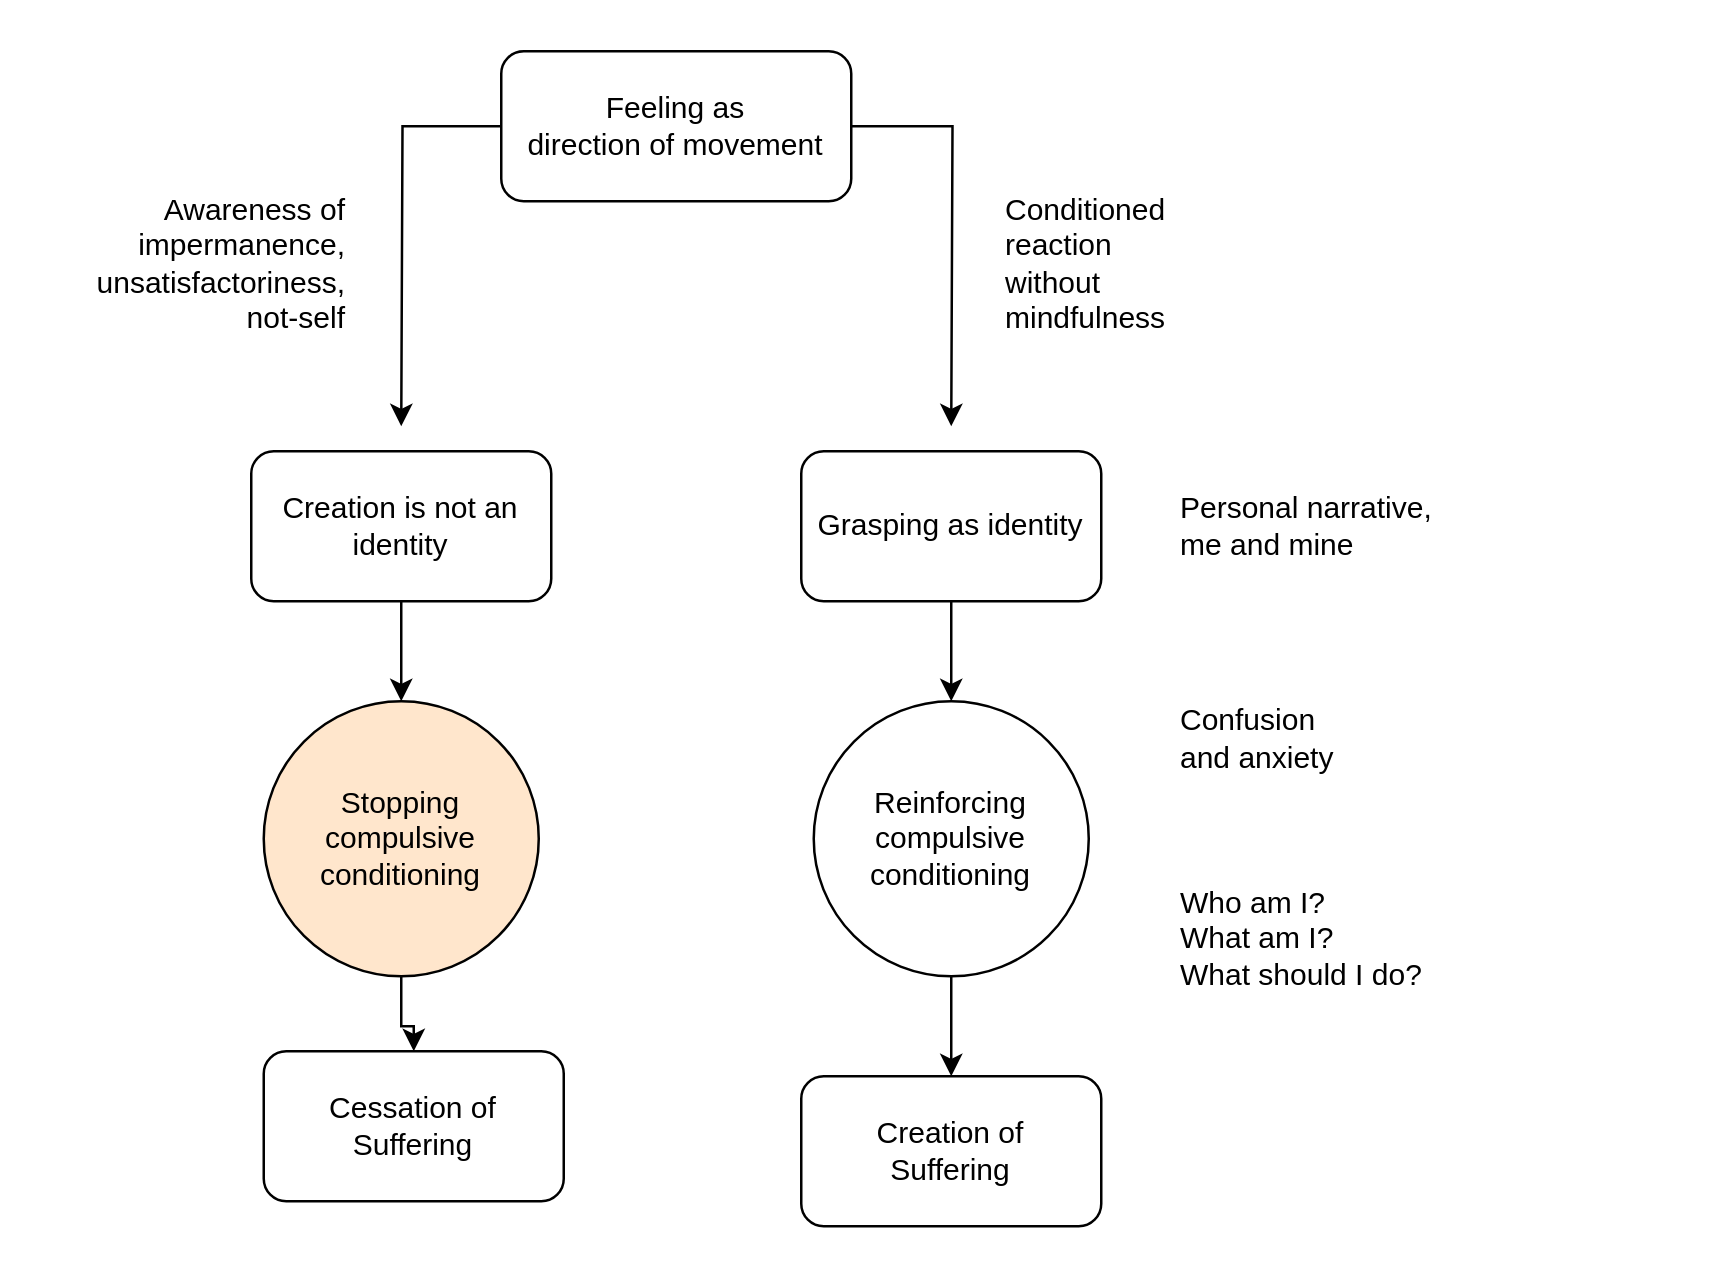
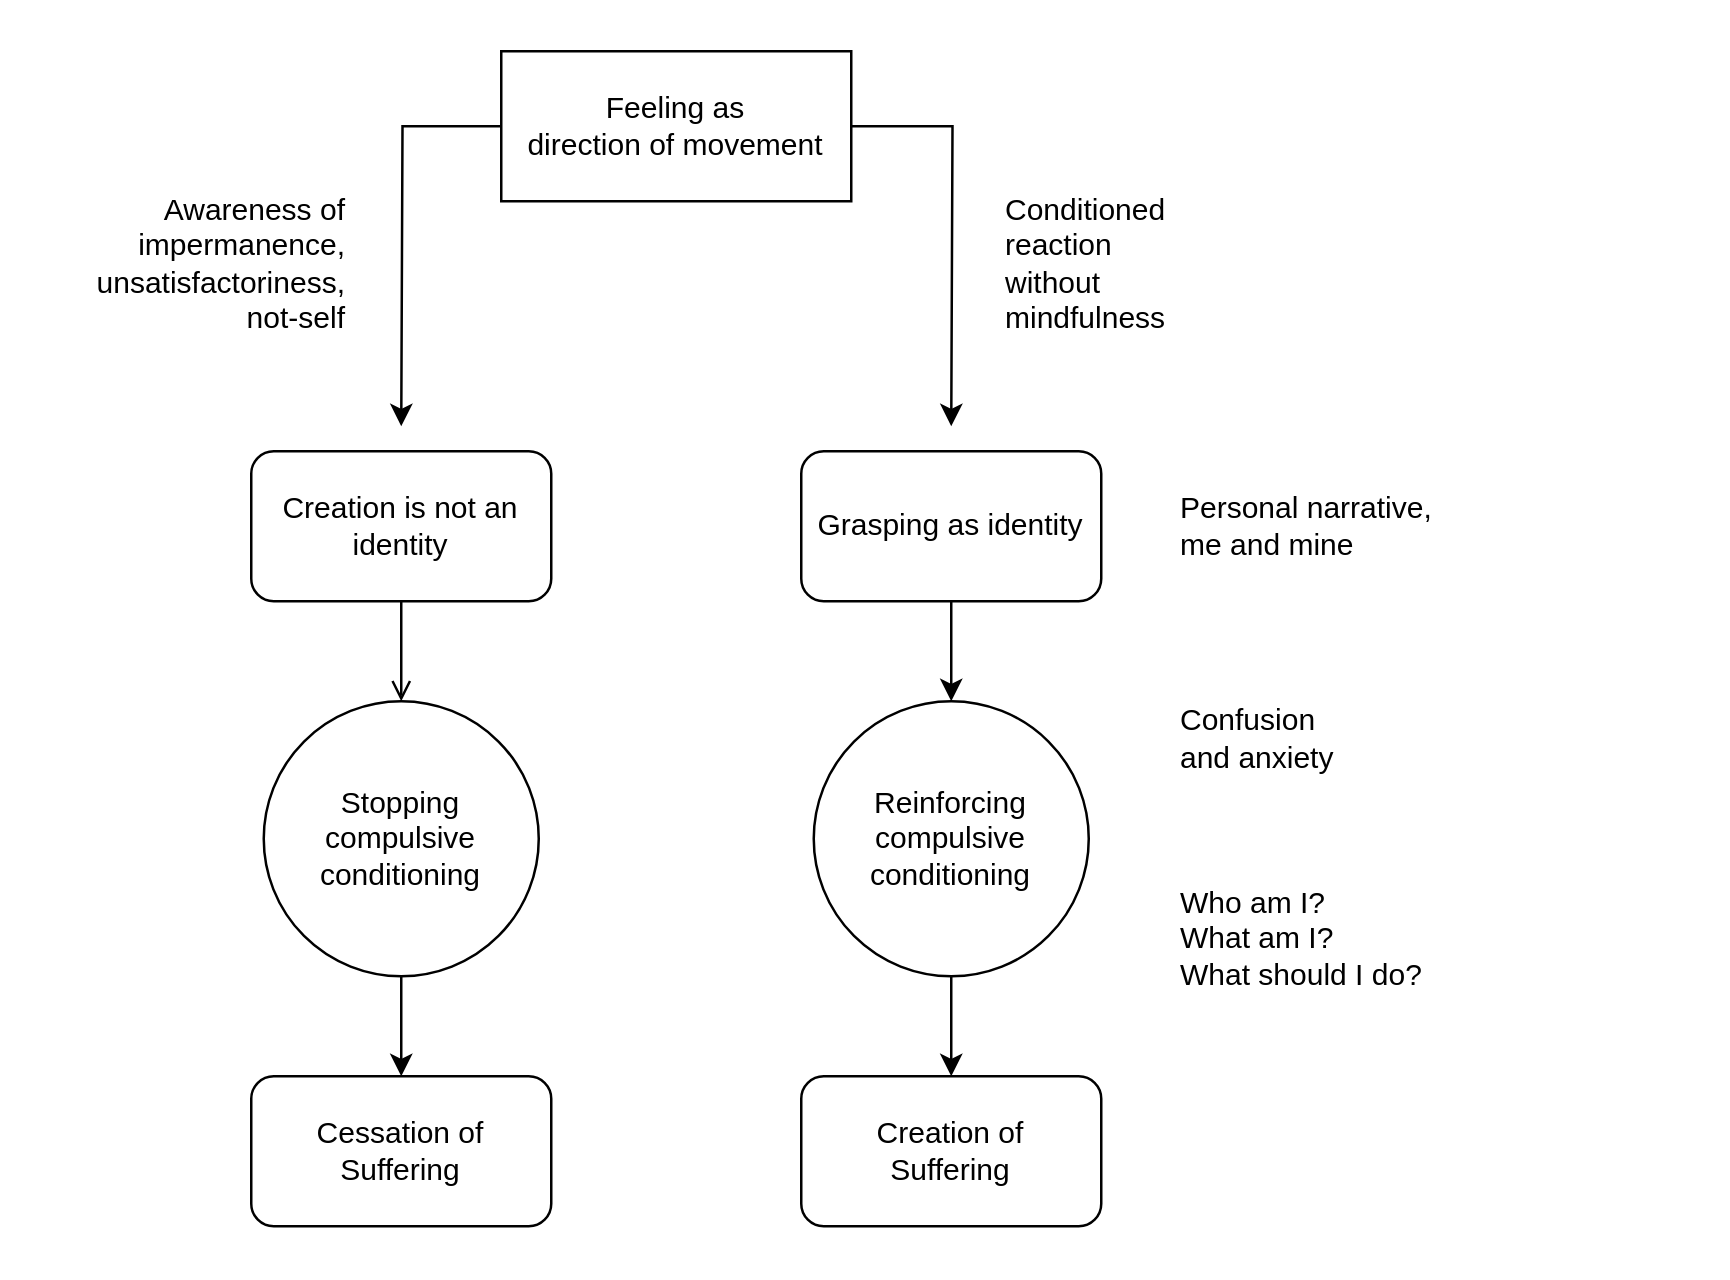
- <mxCell id="4" value="Feeling as&lt;br&gt;direction of movement" style="rounded=1;whiteSpace=wrap;html=1;" parent="1" vertex="1"><mxGeometry x="200" y="20" width="140" height="60" as="geometry" /></mxCell>
+ <mxCell id="4" value="Feeling as&lt;br&gt;direction of movement" style="whiteSpace=wrap;html=1;rounded=0;" parent="1" vertex="1"><mxGeometry x="200" y="20" width="140" height="60" as="geometry" /></mxCell>
- <mxCell id="15" style="edgeStyle=orthogonalEdgeStyle;rounded=0;orthogonalLoop=1;jettySize=auto;html=1;entryX=0.5;entryY=0;entryDx=0;entryDy=0;" parent="1" source="16" target="18" edge="1"><mxGeometry relative="1" as="geometry" /></mxCell>
+ <mxCell id="15" style="edgeStyle=orthogonalEdgeStyle;rounded=0;orthogonalLoop=1;jettySize=auto;html=1;entryX=0.5;entryY=0;entryDx=0;entryDy=0;endArrow=open;" parent="1" source="16" target="18" edge="1"><mxGeometry relative="1" as="geometry" /></mxCell>
- <mxCell id="18" value="Stopping compulsive&lt;br&gt;conditioning" style="ellipse;whiteSpace=wrap;html=1;aspect=fixed;fillColor=#ffe6cc;" parent="1" vertex="1"><mxGeometry x="105" y="280" width="110" height="110" as="geometry" /></mxCell>
+ <mxCell id="18" value="Stopping compulsive&lt;br&gt;conditioning" style="ellipse;whiteSpace=wrap;html=1;aspect=fixed;" parent="1" vertex="1"><mxGeometry x="105" y="280" width="110" height="110" as="geometry" /></mxCell>
- <mxCell id="19" value="Cessation of&lt;br&gt;Suffering" style="rounded=1;whiteSpace=wrap;html=1;" parent="1" vertex="1"><mxGeometry x="105" y="420" width="120" height="60" as="geometry" /></mxCell>
+ <mxCell id="19" value="Cessation of&lt;br&gt;Suffering" style="rounded=1;whiteSpace=wrap;html=1;" parent="1" vertex="1"><mxGeometry x="100" y="430" width="120" height="60" as="geometry" /></mxCell>
